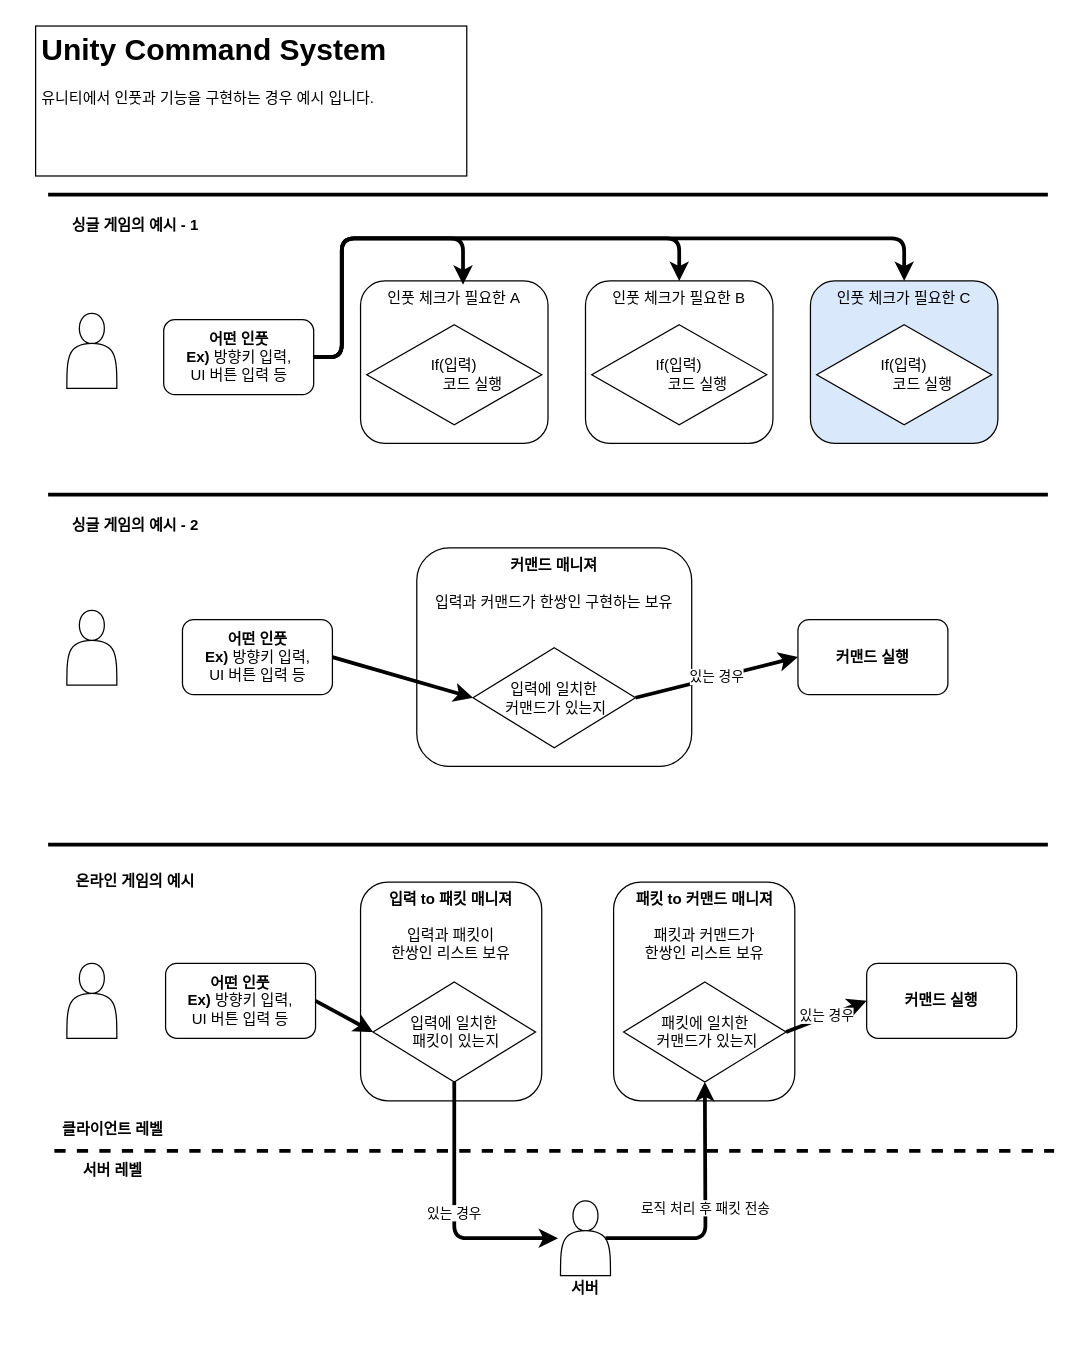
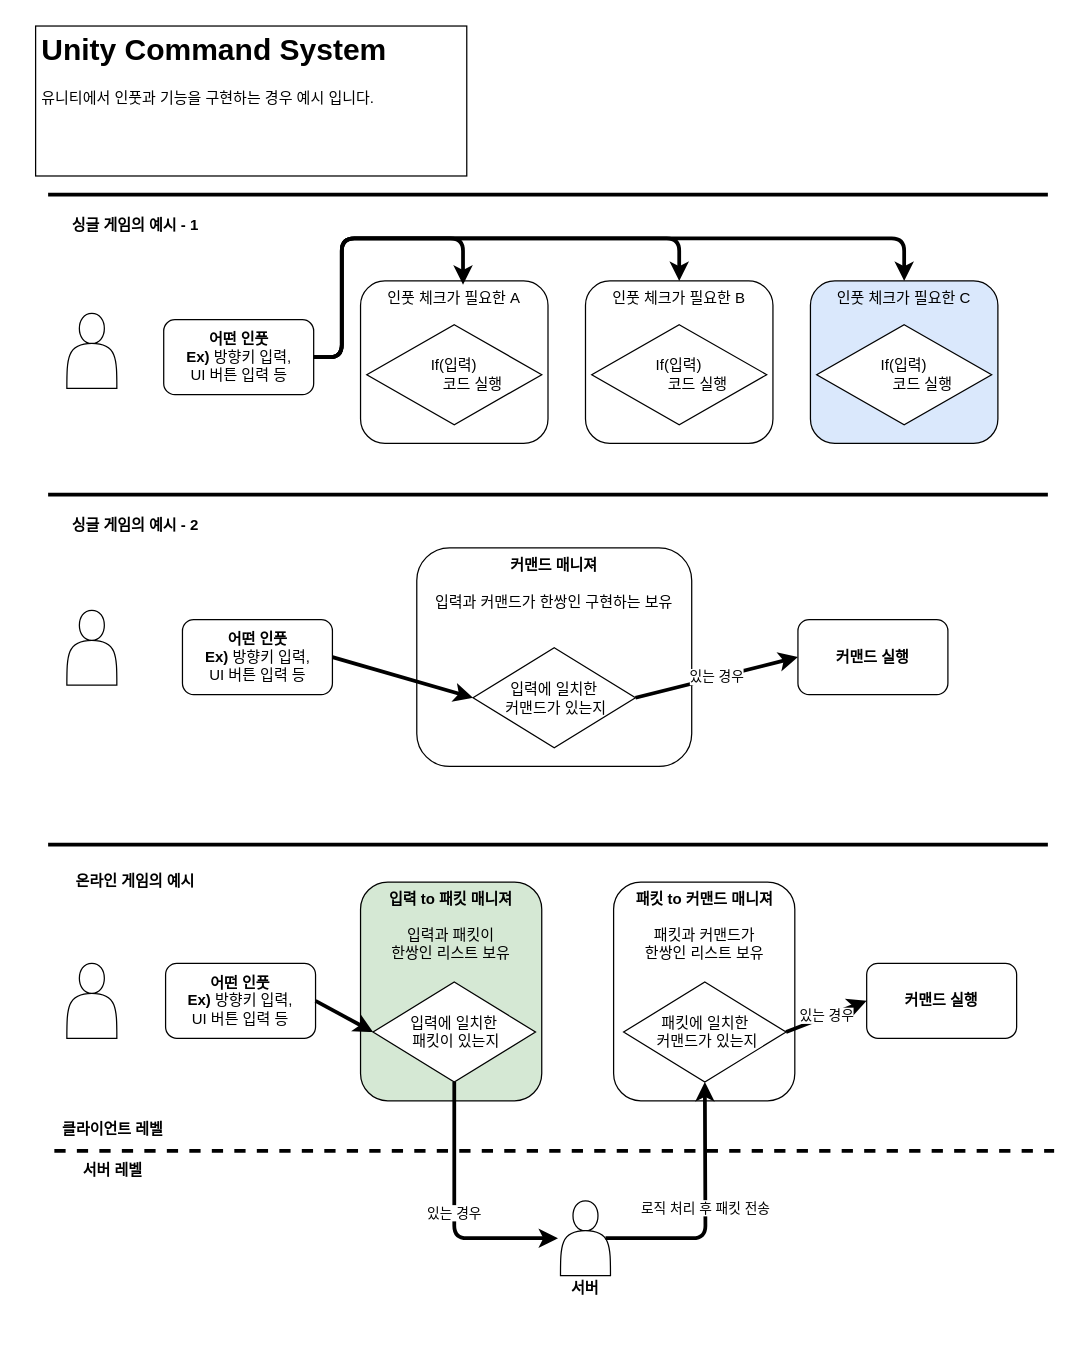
- <mxCell id="34" value="&lt;b&gt;입력 to 패킷 매니져&lt;/b&gt;&lt;br&gt;&lt;br&gt;입력과 패킷이&lt;br&gt;한쌍인 리스트 보유&lt;br&gt;" style="rounded=1;whiteSpace=wrap;html=1;verticalAlign=top;" vertex="1" parent="33"><mxGeometry width="145.0" height="175" as="geometry" /></mxCell>
+ <mxCell id="34" value="&lt;b&gt;입력 to 패킷 매니져&lt;/b&gt;&lt;br&gt;&lt;br&gt;입력과 패킷이&lt;br&gt;한쌍인 리스트 보유&lt;br&gt;" style="rounded=1;whiteSpace=wrap;html=1;verticalAlign=top;fillColor=#d5e8d4;" vertex="1" parent="33"><mxGeometry width="145.0" height="175" as="geometry" /></mxCell>
